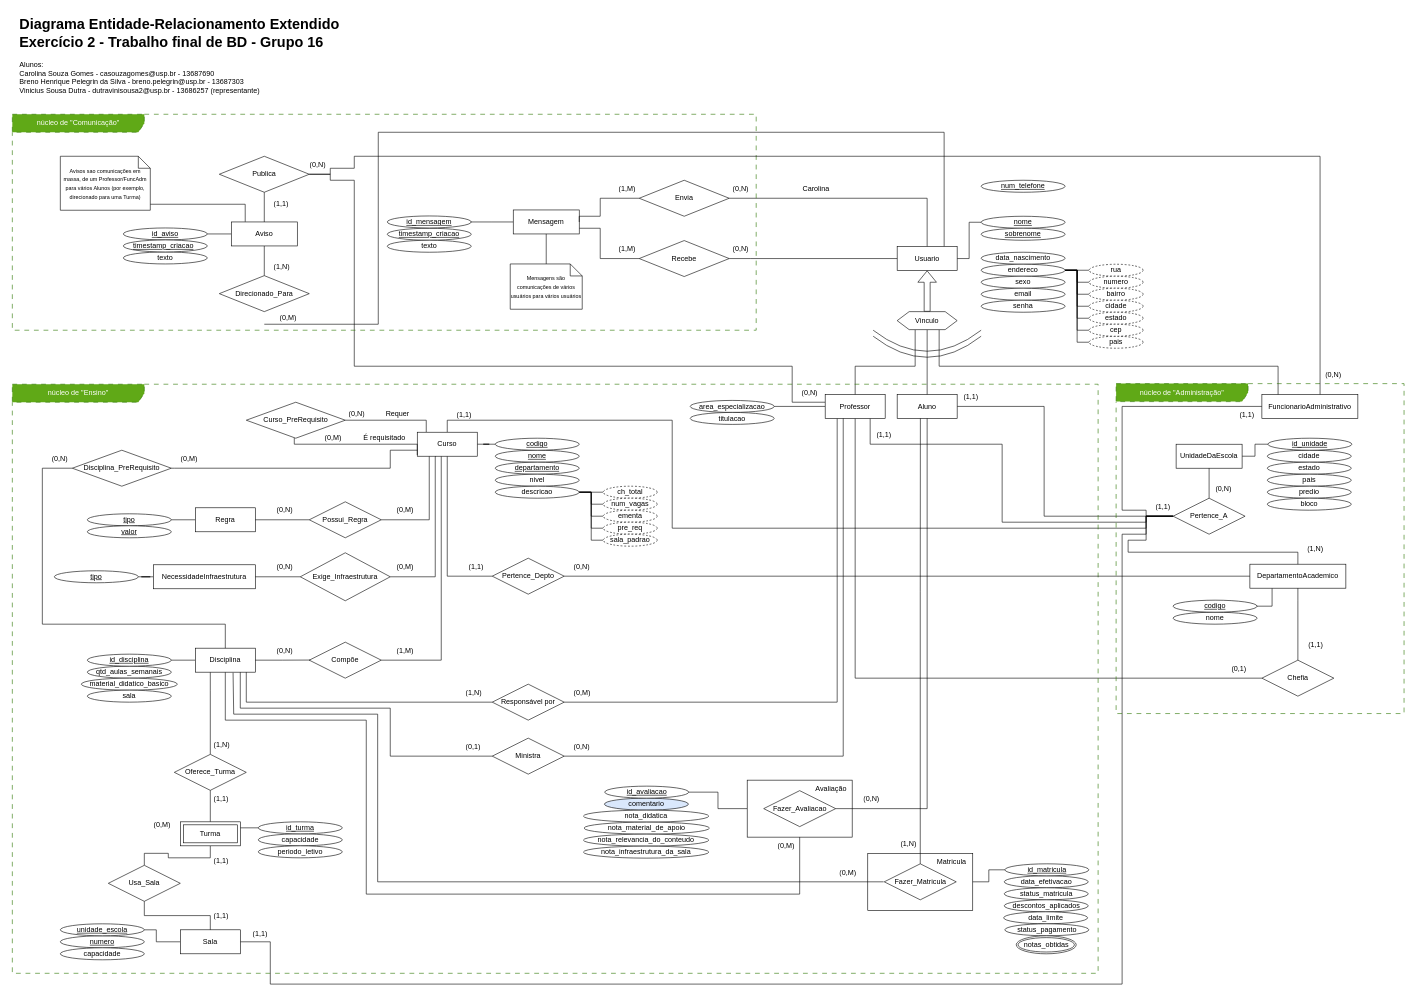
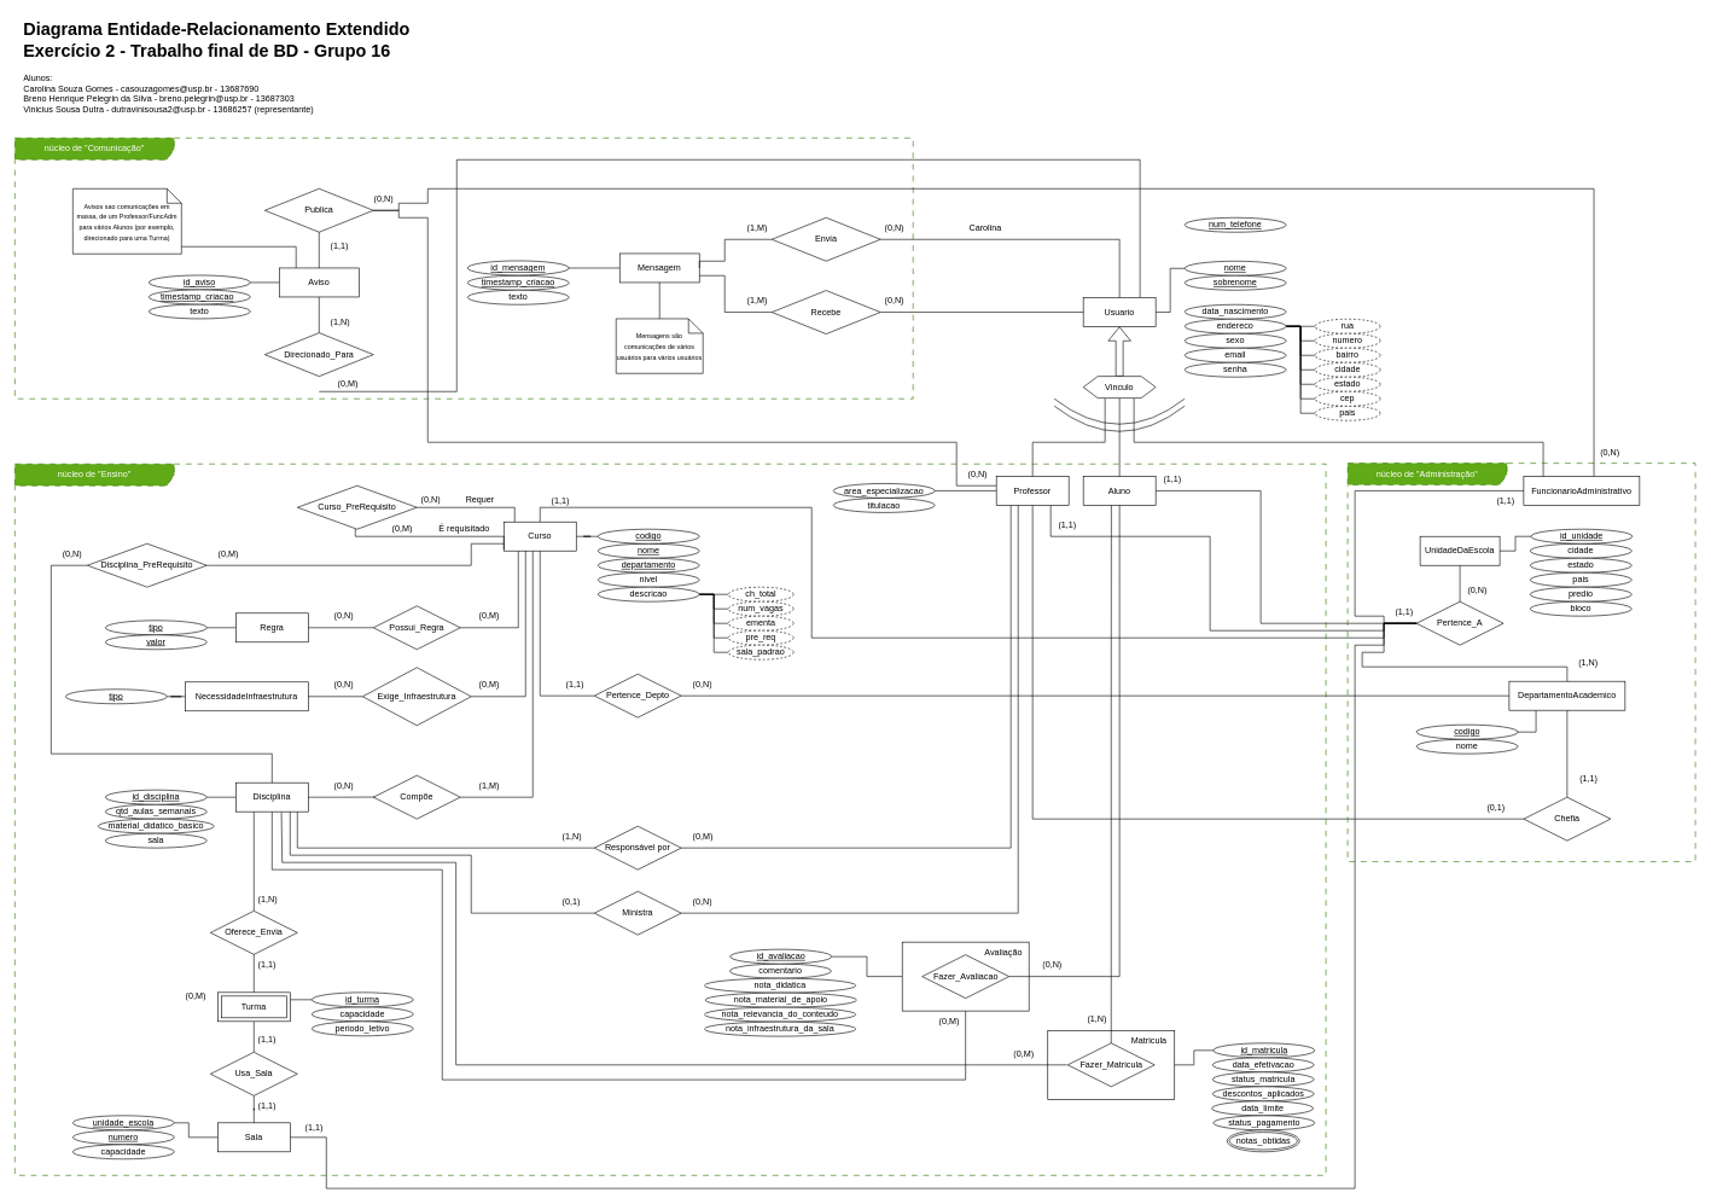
- <mxCell id="155" value="Oferece_Turma" style="shape=rhombus;perimeter=rhombusPerimeter;whiteSpace=wrap;html=1;align=center;" parent="1" vertex="1"><mxGeometry x="290" y="1257" width="120" height="60" as="geometry" /></mxCell>
+ <mxCell id="155" value="Oferece_Envia" style="shape=rhombus;perimeter=rhombusPerimeter;whiteSpace=wrap;html=1;align=center;" parent="1" vertex="1"><mxGeometry x="290" y="1257" width="120" height="60" as="geometry" /></mxCell>
- <mxCell id="149" value="comentario" style="ellipse;whiteSpace=wrap;html=1;align=center;fillColor=#dae8fc;" parent="1" vertex="1"><mxGeometry x="1007" y="1330" width="140" height="20" as="geometry" /></mxCell>
+ <mxCell id="149" value="comentario" style="ellipse;whiteSpace=wrap;html=1;align=center;" parent="1" vertex="1"><mxGeometry x="1007" y="1330" width="140" height="20" as="geometry" /></mxCell>
- <mxCell id="175" value="Usa_Sala" style="shape=rhombus;perimeter=rhombusPerimeter;whiteSpace=wrap;html=1;align=center;" parent="1" vertex="1"><mxGeometry x="180" y="1442" width="120" height="60" as="geometry" /></mxCell>
+ <mxCell id="175" value="Usa_Sala" style="shape=rhombus;perimeter=rhombusPerimeter;whiteSpace=wrap;html=1;align=center;" parent="1" vertex="1"><mxGeometry x="290" y="1452" width="120" height="60" as="geometry" /></mxCell>
